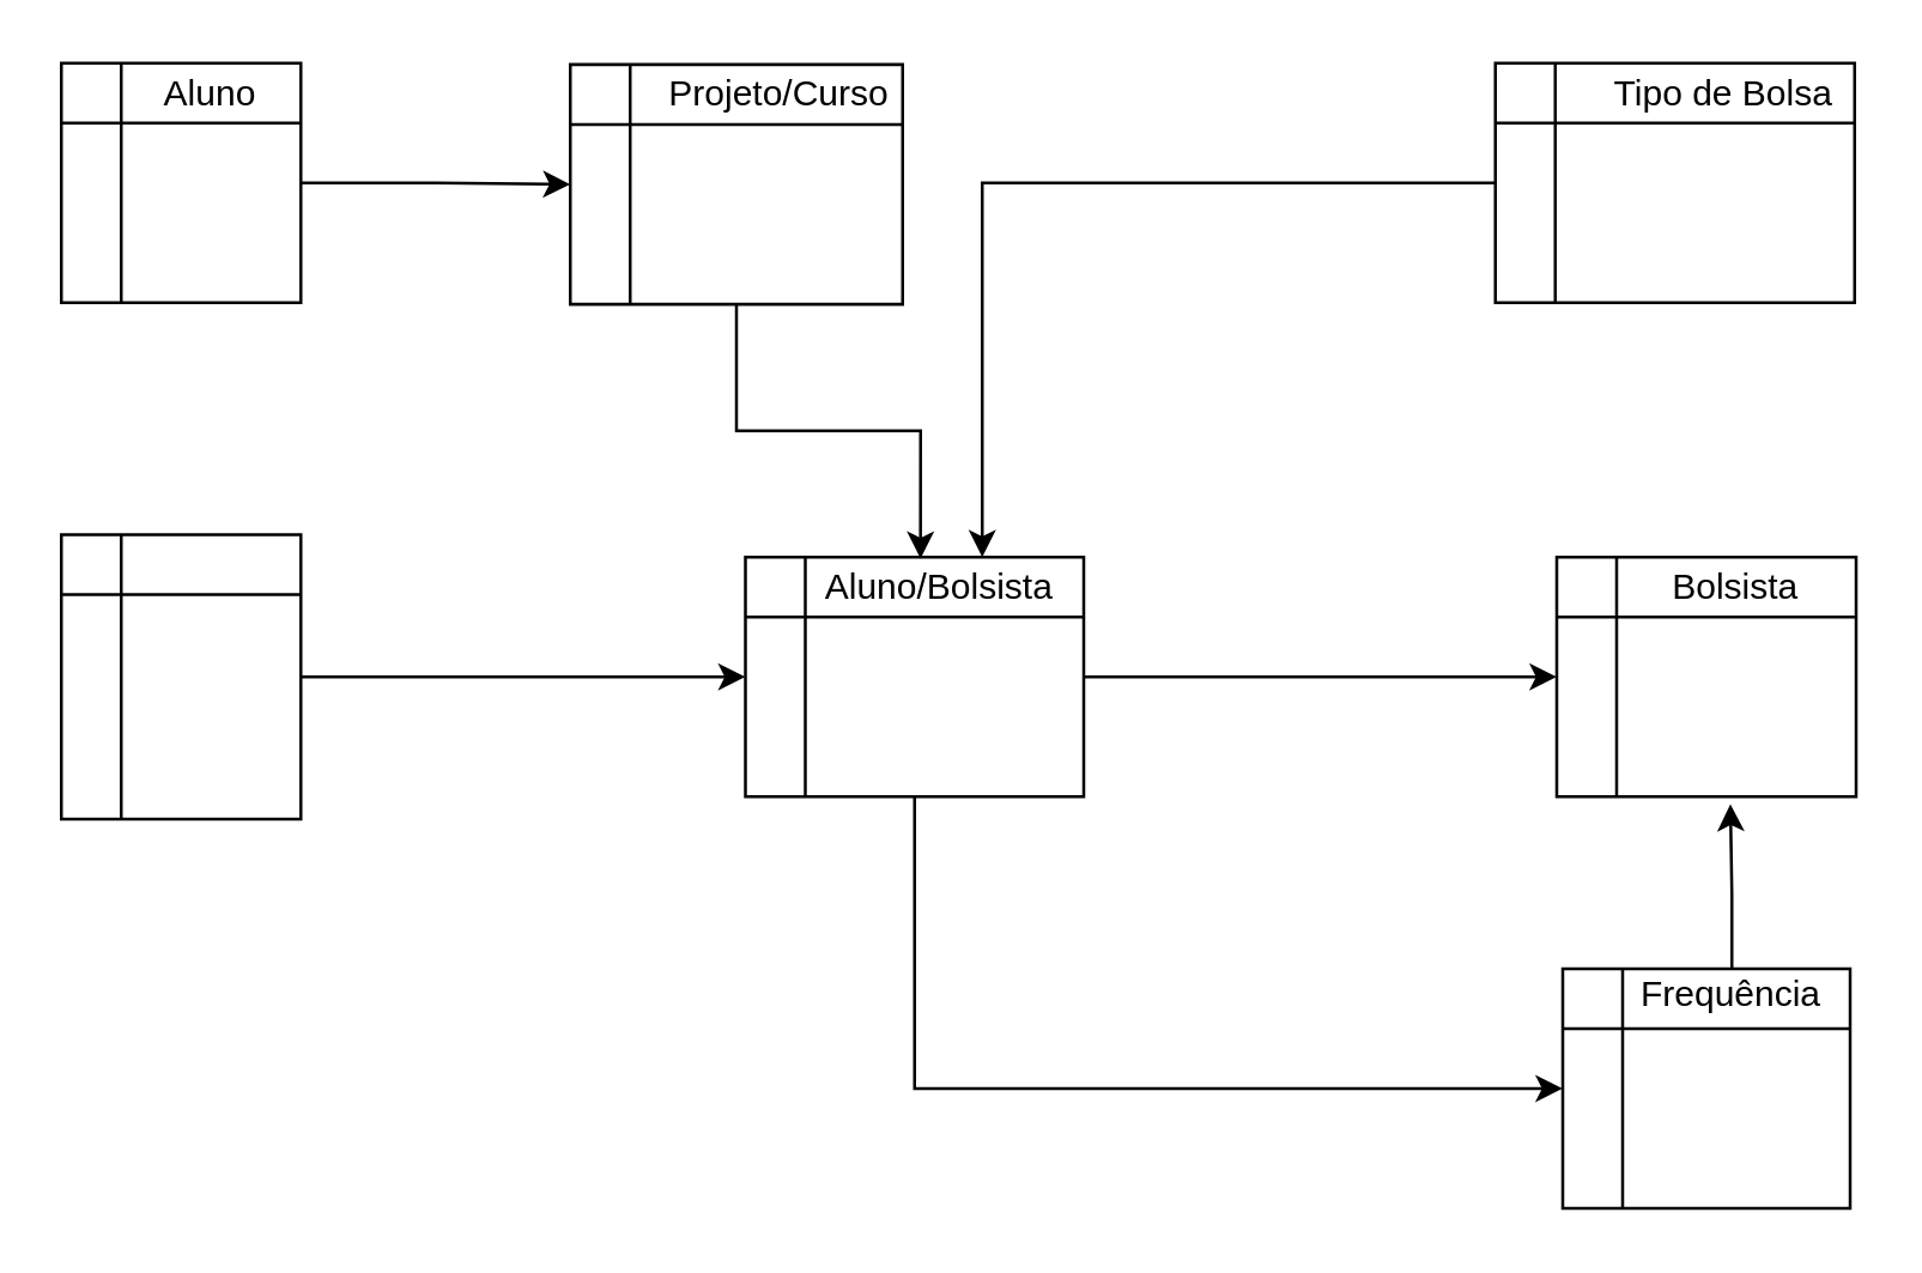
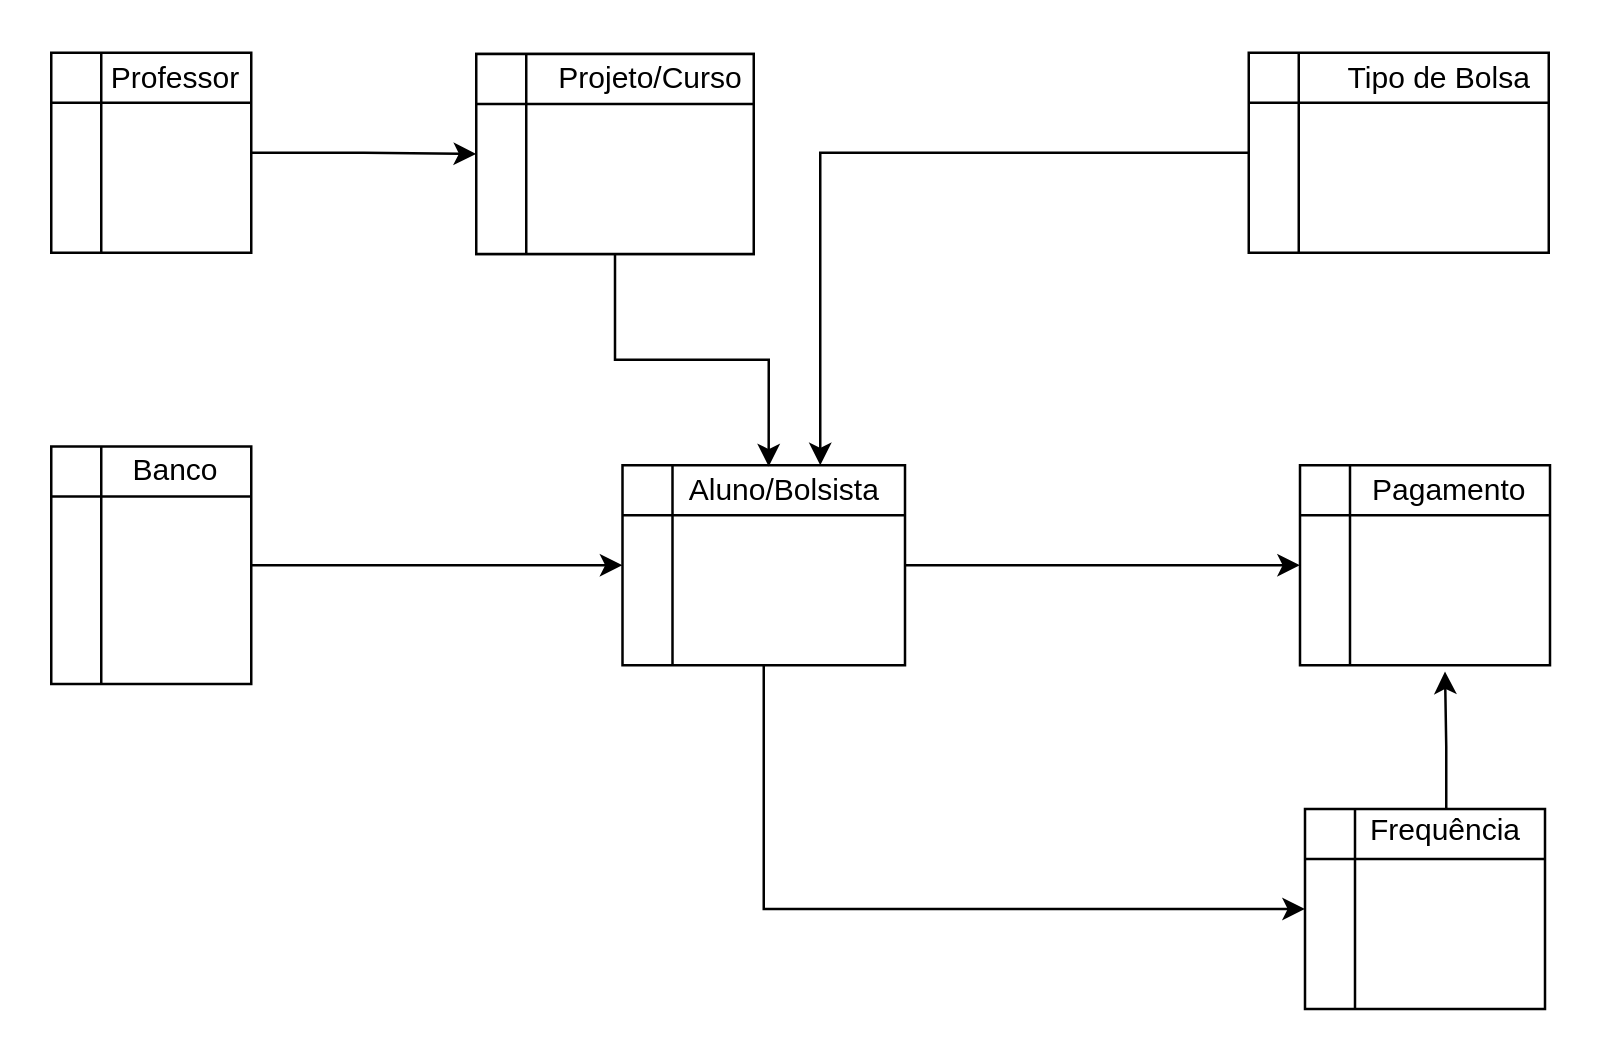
- <mxCell id="23" value="Aluno" style="text;html=1;strokeColor=none;fillColor=none;align=center;verticalAlign=middle;whiteSpace=wrap;rounded=0;" parent="21" vertex="1"><mxGeometry x="30" width="40" height="20" as="geometry" /></mxCell>
+ <mxCell id="23" value="Professor" style="text;html=1;strokeColor=none;fillColor=none;align=center;verticalAlign=middle;whiteSpace=wrap;rounded=0;" parent="21" vertex="1"><mxGeometry x="30" width="40" height="20" as="geometry" /></mxCell>
+ <mxCell id="10" value="Banco" style="text;html=1;strokeColor=none;fillColor=none;align=center;verticalAlign=middle;whiteSpace=wrap;rounded=0;" parent="8" vertex="1"><mxGeometry x="30" width="40" height="20" as="geometry" /></mxCell>
- <mxCell id="7" value="Bolsista" style="text;html=1;strokeColor=none;fillColor=none;align=center;verticalAlign=middle;whiteSpace=wrap;rounded=0;" parent="5" vertex="1"><mxGeometry x="36" width="47" height="20" as="geometry" /></mxCell>
+ <mxCell id="7" value="Pagamento" style="text;html=1;strokeColor=none;fillColor=none;align=center;verticalAlign=middle;whiteSpace=wrap;rounded=0;" parent="5" vertex="1"><mxGeometry x="36" width="47" height="20" as="geometry" /></mxCell>
